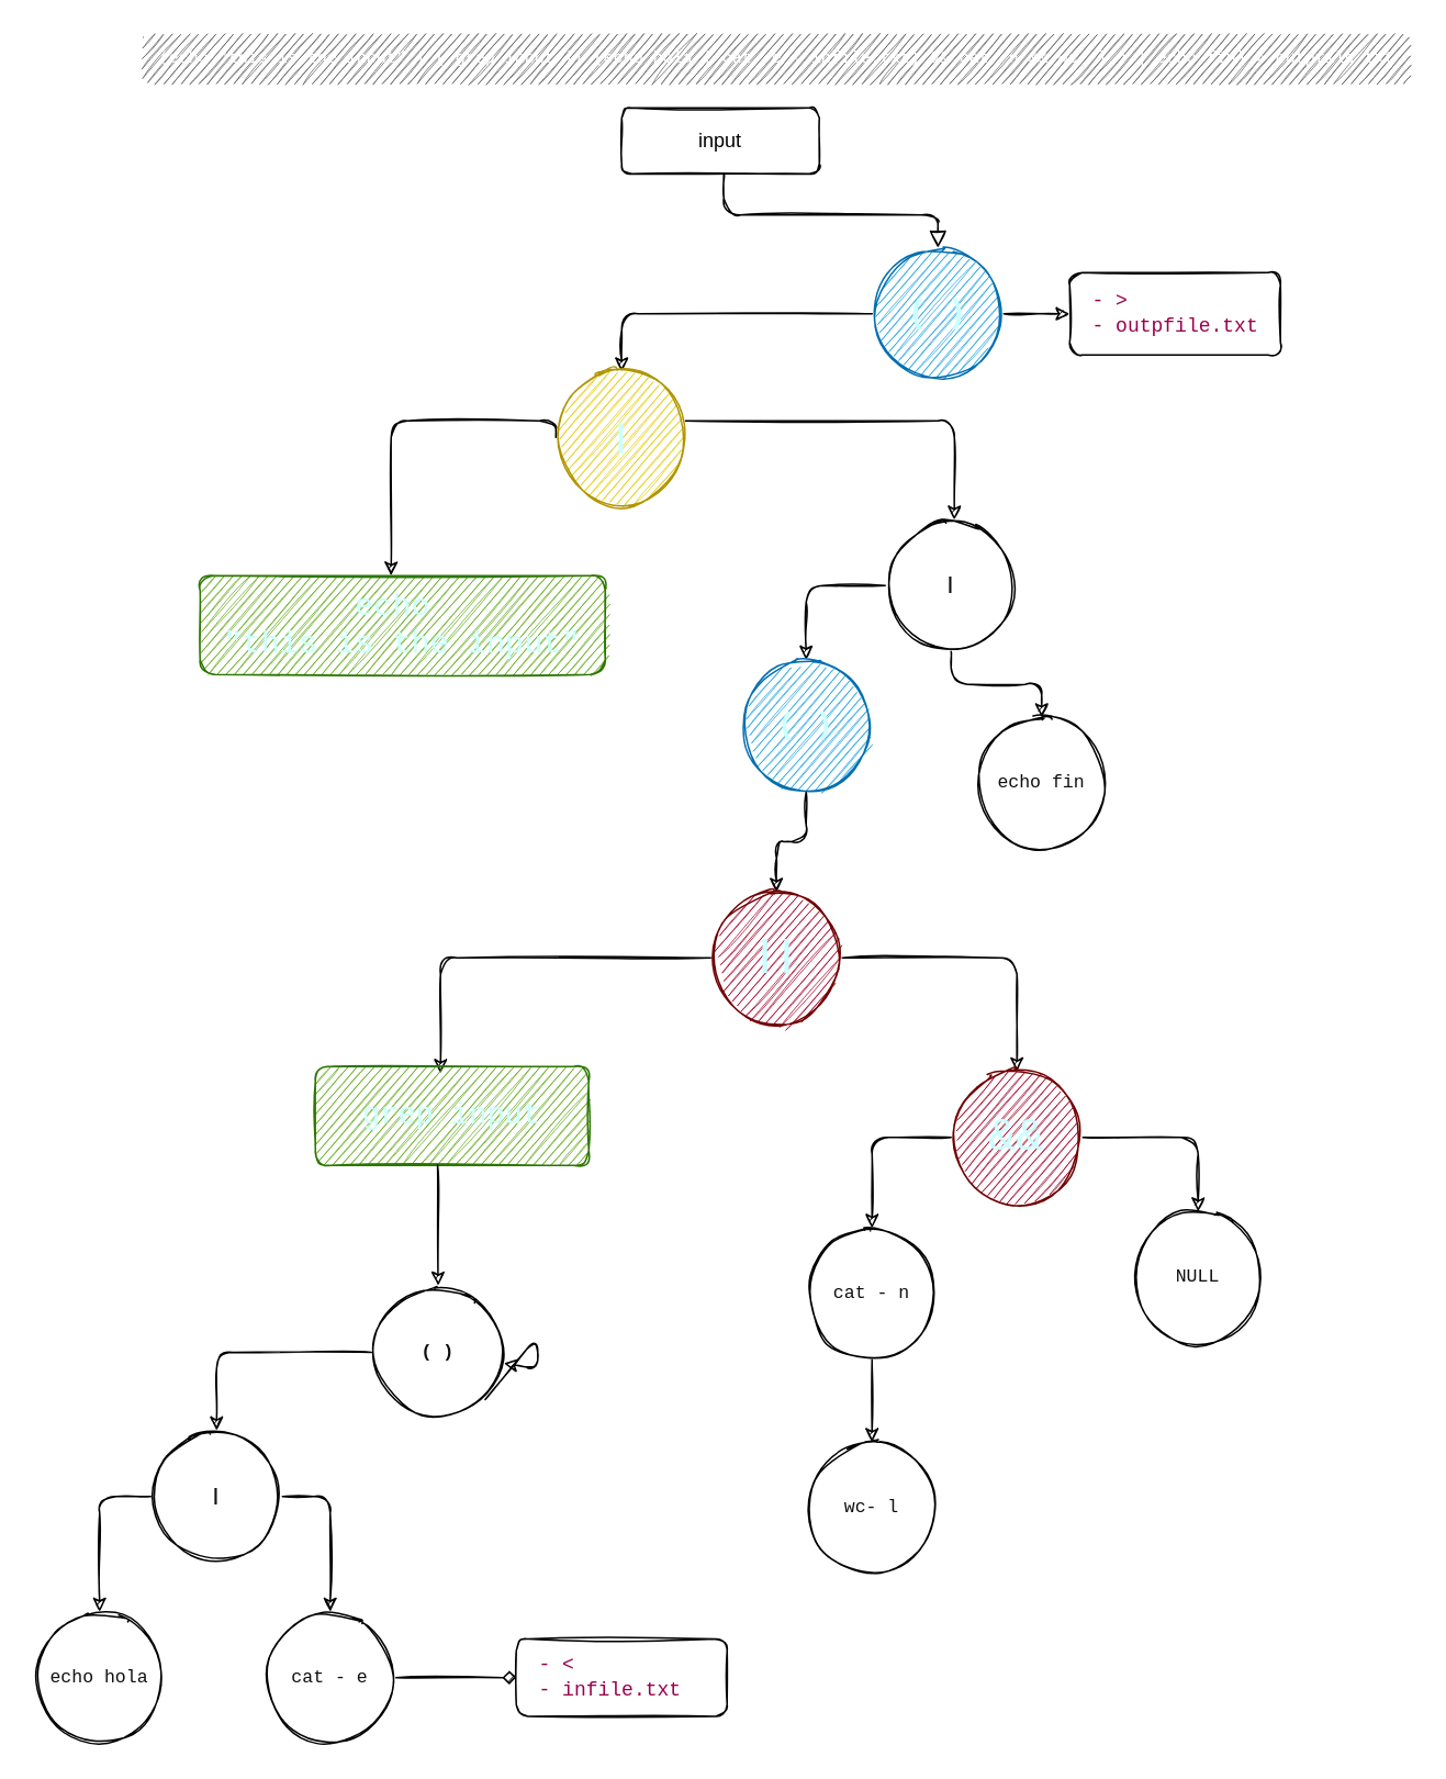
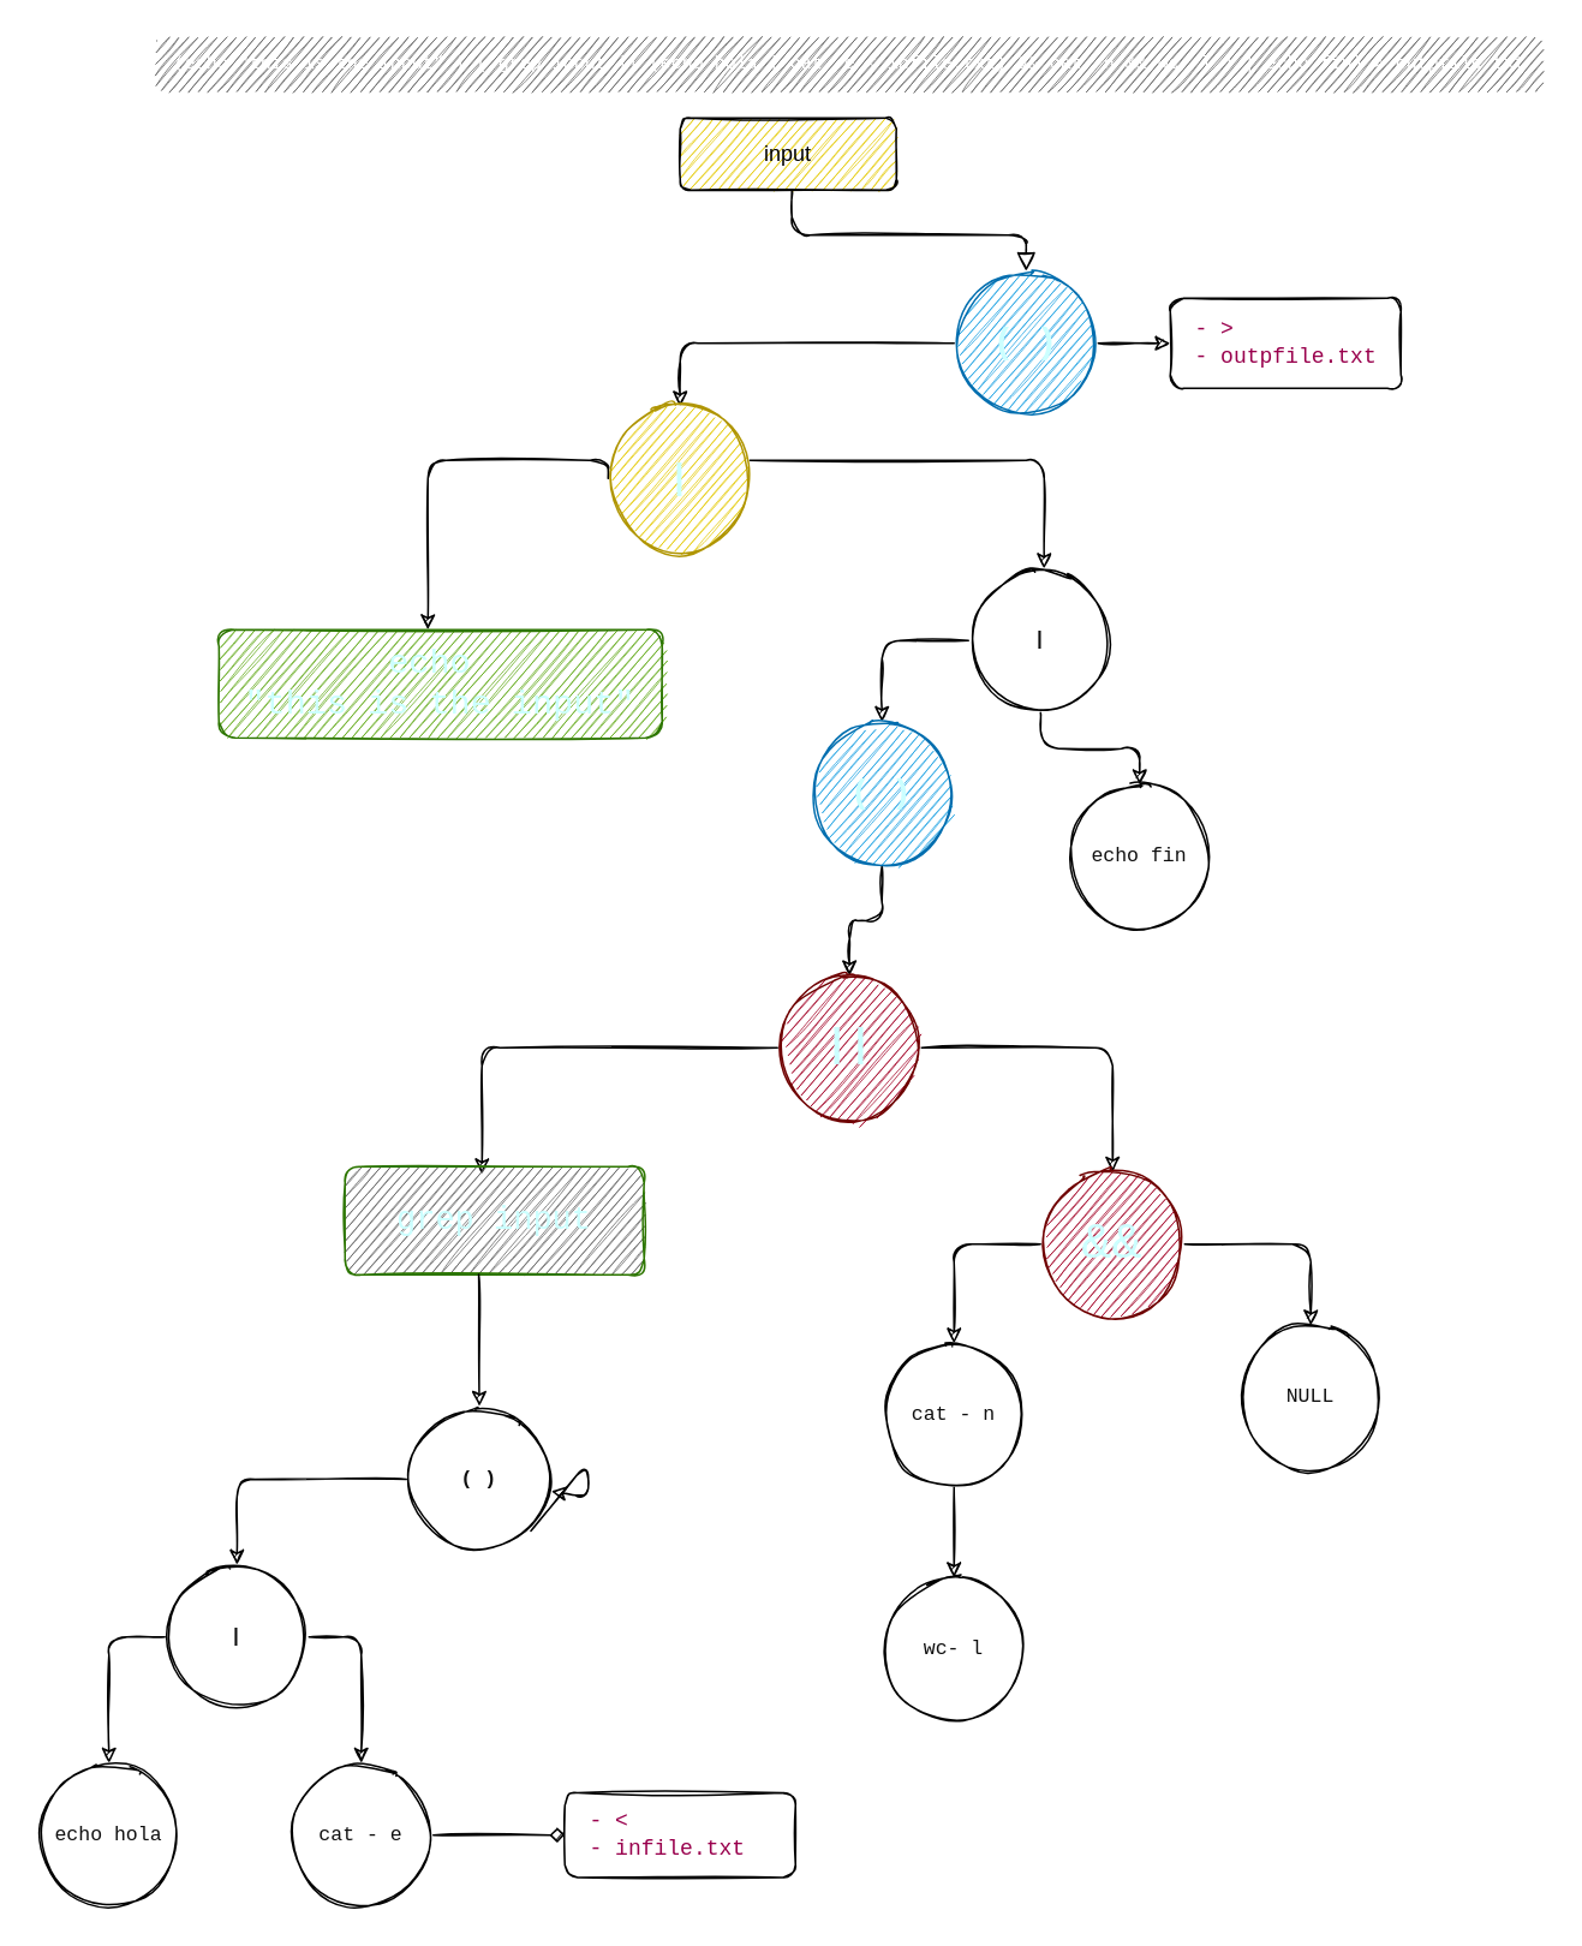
- <mxCell id="3" value="input" style="rounded=1;whiteSpace=wrap;html=1;fontSize=12;glass=0;strokeWidth=1;shadow=0;sketch=1;" parent="1" vertex="1"><mxGeometry x="377" y="65" width="120" height="40" as="geometry" /></mxCell>
+ <mxCell id="3" value="input" style="rounded=1;whiteSpace=wrap;html=1;fontSize=12;glass=0;strokeWidth=1;shadow=0;sketch=1;fillColor=#e3c800;" parent="1" vertex="1"><mxGeometry x="377" y="65" width="120" height="40" as="geometry" /></mxCell>
- <mxCell id="37" value="&lt;span style=&quot;color: rgb(204 , 255 , 255)&quot;&gt;grep input&lt;/span&gt;" style="rounded=1;whiteSpace=wrap;html=1;sketch=1;fontFamily=Courier New;fontSize=18;fontColor=#ffffff;strokeColor=#2D7600;fillColor=#60a917;" vertex="1" parent="1"><mxGeometry x="191" y="647" width="166" height="60" as="geometry" /></mxCell>
+ <mxCell id="37" value="&lt;span style=&quot;color: rgb(204 , 255 , 255)&quot;&gt;grep input&lt;/span&gt;" style="rounded=1;whiteSpace=wrap;html=1;sketch=1;fontFamily=Courier New;fontSize=18;fontColor=#ffffff;strokeColor=#2D7600;fillColor=#616161;" vertex="1" parent="1"><mxGeometry x="191" y="647" width="166" height="60" as="geometry" /></mxCell>
